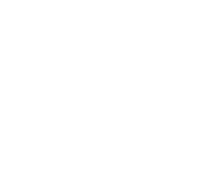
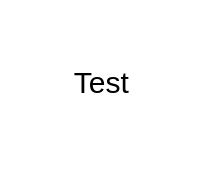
+ <mxCell id="2" value="Test" style="text;html=1;align=center;verticalAlign=middle;resizable=0;points=[];autosize=1;strokeColor=none;fillColor=none;" parent="1" vertex="1"><mxGeometry x="20" y="20" width="40" height="26" as="geometry" /></mxCell>
